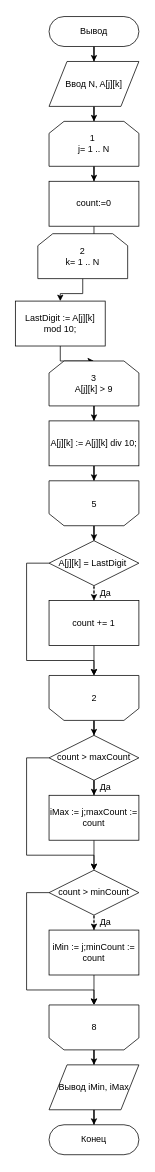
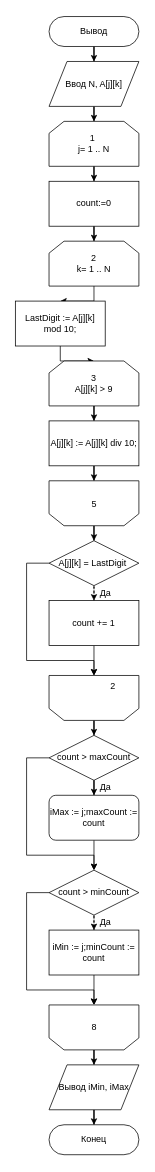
- <mxCell id="11" value="2&lt;br&gt;k= 1 .. N" style="shape=loopLimit;whiteSpace=wrap;html=1;" vertex="1" parent="1"><mxGeometry x="50" y="310" width="120" height="60" as="geometry" /></mxCell>
+ <mxCell id="11" value="2&lt;br&gt;k= 1 .. N" style="shape=loopLimit;whiteSpace=wrap;html=1;" vertex="1" parent="1"><mxGeometry x="65" y="320" width="120" height="60" as="geometry" /></mxCell>
- <mxCell id="29" value="2" style="text;html=1;align=center;verticalAlign=middle;resizable=0;points=[];;autosize=1;" vertex="1" parent="1"><mxGeometry x="115" y="920" width="20" height="20" as="geometry" /></mxCell>
+ <mxCell id="29" value="2" style="text;html=1;align=center;verticalAlign=middle;resizable=0;points=[];;autosize=1;" vertex="1" parent="1"><mxGeometry x="140" y="905" width="20" height="20" as="geometry" /></mxCell>
- <mxCell id="33" value="iMax := j;maxCount := count" style="rounded=0;whiteSpace=wrap;html=1;" vertex="1" parent="1"><mxGeometry x="65" y="1060" width="120" height="60" as="geometry" /></mxCell>
+ <mxCell id="33" value="iMax := j;maxCount := count" style="whiteSpace=wrap;html=1;rounded=1;" vertex="1" parent="1"><mxGeometry x="65" y="1060" width="120" height="60" as="geometry" /></mxCell>
